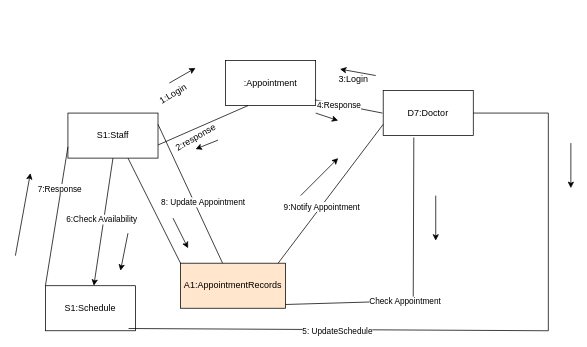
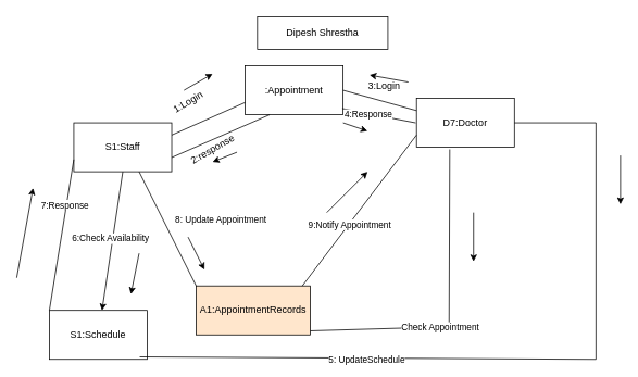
+ <mxCell id="37" value="Dipesh Shrestha" style="rounded=0;whiteSpace=wrap;html=1;" vertex="1" parent="1"><mxGeometry x="315" y="20" width="160" height="40" as="geometry" /></mxCell>
+ <mxCell id="9" value="" style="endArrow=none;html=1;rounded=0;entryX=0;entryY=0.25;entryDx=0;entryDy=0;exitX=1;exitY=0.5;exitDx=0;exitDy=0;" edge="1" parent="1" source="5" target="3"><mxGeometry width="50" height="50" relative="1" as="geometry"><mxPoint x="430" y="115" as="sourcePoint" /><mxPoint x="510" y="70" as="targetPoint" /></mxGeometry></mxCell>
- <mxCell id="8" value="" style="endArrow=none;html=1;rounded=0;exitX=1;exitY=0.25;exitDx=0;exitDy=0;" edge="1" parent="1" source="2" target="4"><mxGeometry width="50" height="50" relative="1" as="geometry"><mxPoint x="370" y="290" as="sourcePoint" /><mxPoint x="420" y="240" as="targetPoint" /></mxGeometry></mxCell>
+ <mxCell id="8" value="" style="endArrow=none;html=1;rounded=0;exitX=1;exitY=0.25;exitDx=0;exitDy=0;entryX=0;entryY=0.75;entryDx=0;entryDy=0;" edge="1" parent="1" source="2" target="5"><mxGeometry width="50" height="50" relative="1" as="geometry"><mxPoint x="370" y="290" as="sourcePoint" /><mxPoint x="420" y="240" as="targetPoint" /></mxGeometry></mxCell>
